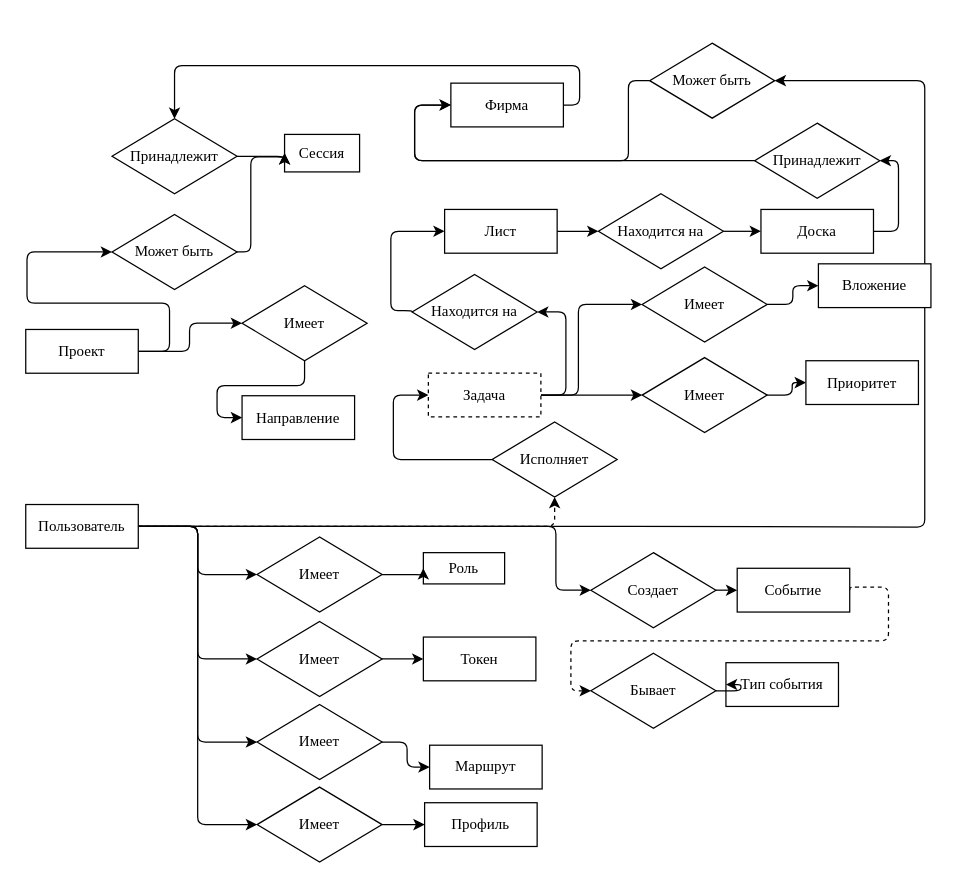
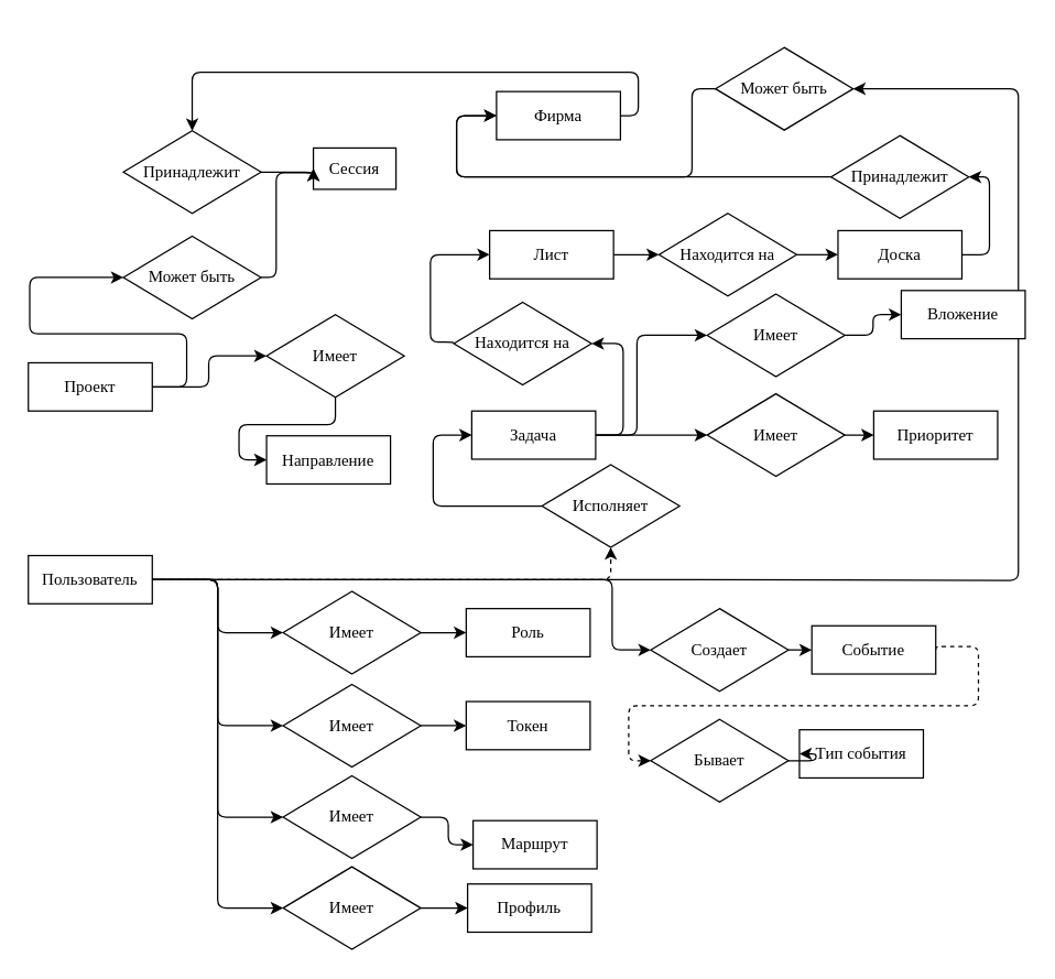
- <mxCell id="28" value="Приоритет" style="rounded=0;fontFamily=Liberation Serif;strokeWidth=1;strokeColor=default;shadow=0;arcSize=12;verticalAlign=middle;labelBorderColor=none;textShadow=0;whiteSpace=wrap;html=1;" vertex="1" parent="1"><mxGeometry x="643.95" y="288" width="90" height="35" as="geometry" /></mxCell>
+ <mxCell id="28" value="Приоритет" style="rounded=0;fontFamily=Liberation Serif;strokeWidth=1;strokeColor=default;shadow=0;arcSize=12;verticalAlign=middle;labelBorderColor=none;textShadow=0;whiteSpace=wrap;html=1;" vertex="1" parent="1"><mxGeometry x="633.95" y="298" width="90" height="35" as="geometry" /></mxCell>
- <mxCell id="26" value="Задача" style="rounded=0;fontFamily=Liberation Serif;strokeWidth=1;strokeColor=default;shadow=0;arcSize=12;verticalAlign=middle;labelBorderColor=none;textShadow=0;whiteSpace=wrap;html=1;dashed=1;" vertex="1" parent="1"><mxGeometry x="342" y="298" width="90" height="35" as="geometry" /></mxCell>
+ <mxCell id="26" value="Задача" style="rounded=0;fontFamily=Liberation Serif;strokeWidth=1;strokeColor=default;shadow=0;arcSize=12;verticalAlign=middle;labelBorderColor=none;textShadow=0;whiteSpace=wrap;html=1;" vertex="1" parent="1"><mxGeometry x="342" y="298" width="90" height="35" as="geometry" /></mxCell>
- <mxCell id="10" value="Роль" style="rounded=0;fontFamily=Liberation Serif;strokeWidth=1;strokeColor=default;shadow=0;arcSize=12;verticalAlign=middle;labelBorderColor=none;textShadow=0;whiteSpace=wrap;html=1;flipH=1;" vertex="1" parent="1"><mxGeometry x="338" y="441.5" width="65" height="25" as="geometry" /></mxCell>
+ <mxCell id="10" value="Роль" style="rounded=0;fontFamily=Liberation Serif;strokeWidth=1;strokeColor=default;shadow=0;arcSize=12;verticalAlign=middle;labelBorderColor=none;textShadow=0;whiteSpace=wrap;html=1;flipH=1;" vertex="1" parent="1"><mxGeometry x="338" y="441.5" width="90" height="35" as="geometry" /></mxCell>
